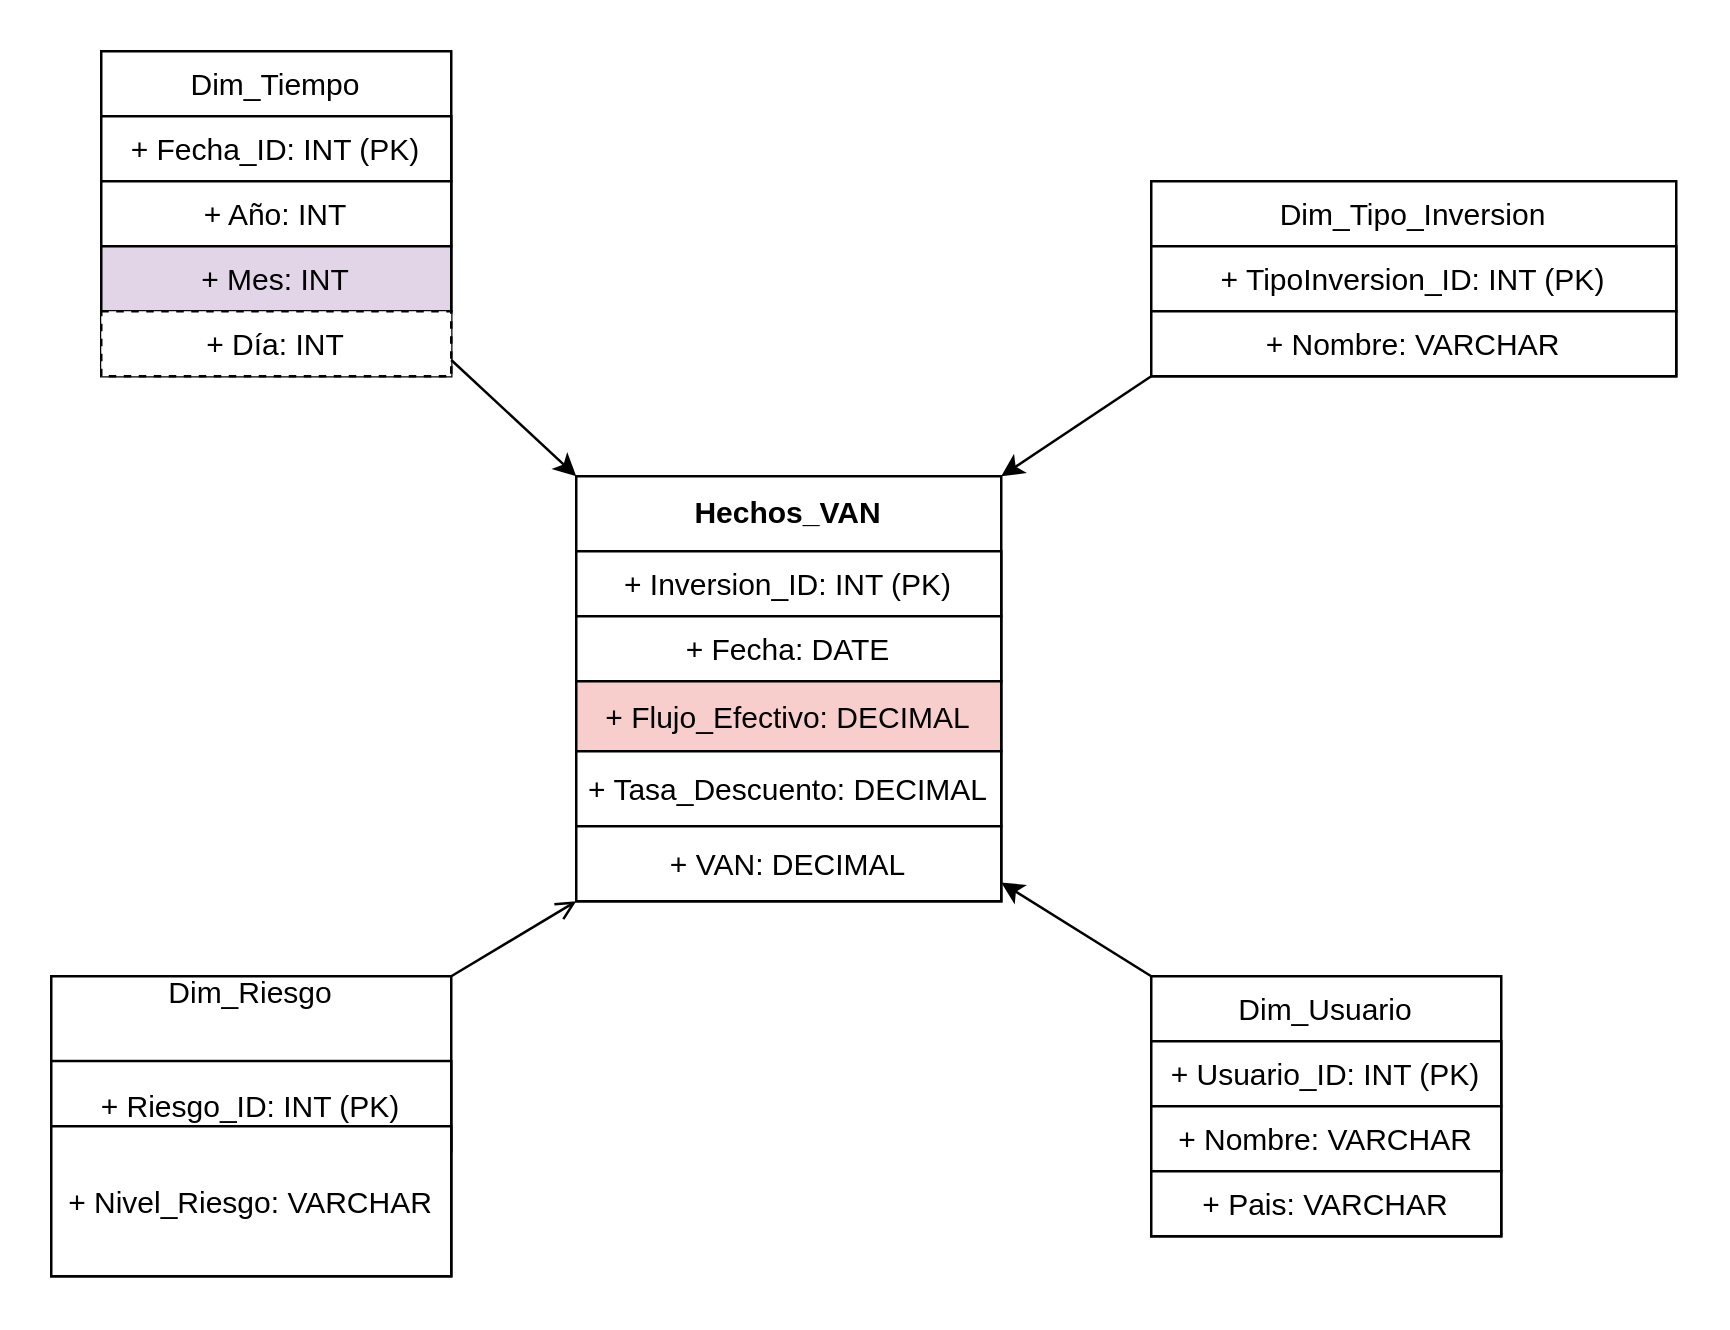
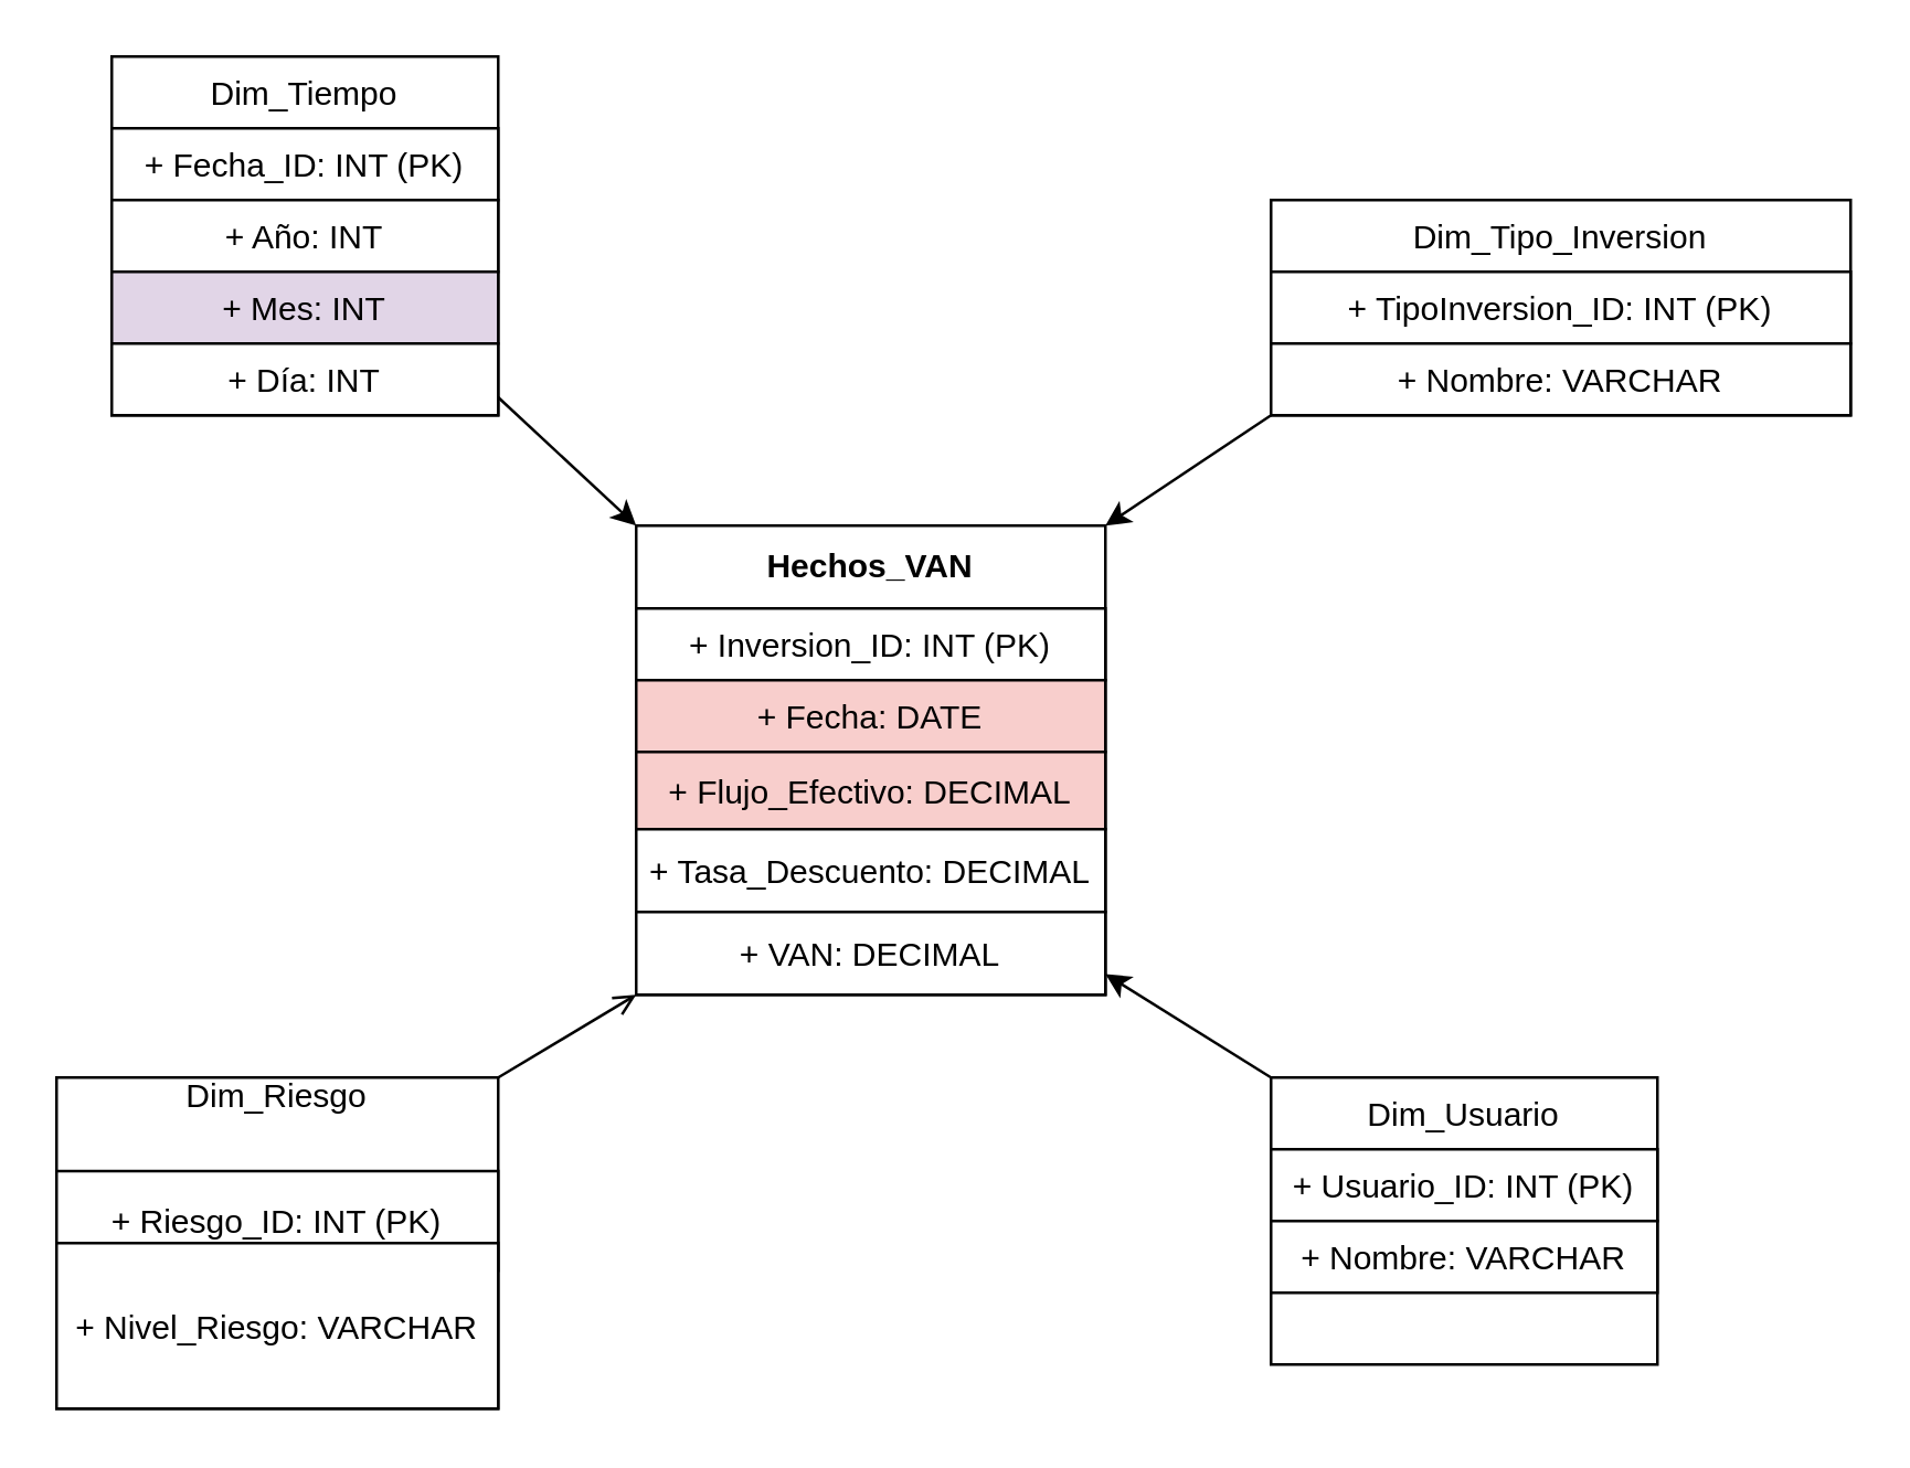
- <mxCell id="12" value="+ Día: INT" parent="8" vertex="1" style="dashed=1;"><mxGeometry y="104" width="140" height="26" as="geometry" /></mxCell>
+ <mxCell id="12" value="+ Día: INT" parent="8" vertex="1"><mxGeometry y="104" width="140" height="26" as="geometry" /></mxCell>
- <mxCell id="4" value="+ Fecha: DATE" parent="2" vertex="1"><mxGeometry y="56" width="170" height="26" as="geometry" /></mxCell>
+ <mxCell id="4" value="+ Fecha: DATE" parent="2" vertex="1" style="fillColor=#f8cecc;"><mxGeometry y="56" width="170" height="26" as="geometry" /></mxCell>
- <mxCell id="22" value="+ Pais: VARCHAR" parent="19" vertex="1"><mxGeometry y="78" width="140" height="26" as="geometry" /></mxCell>
